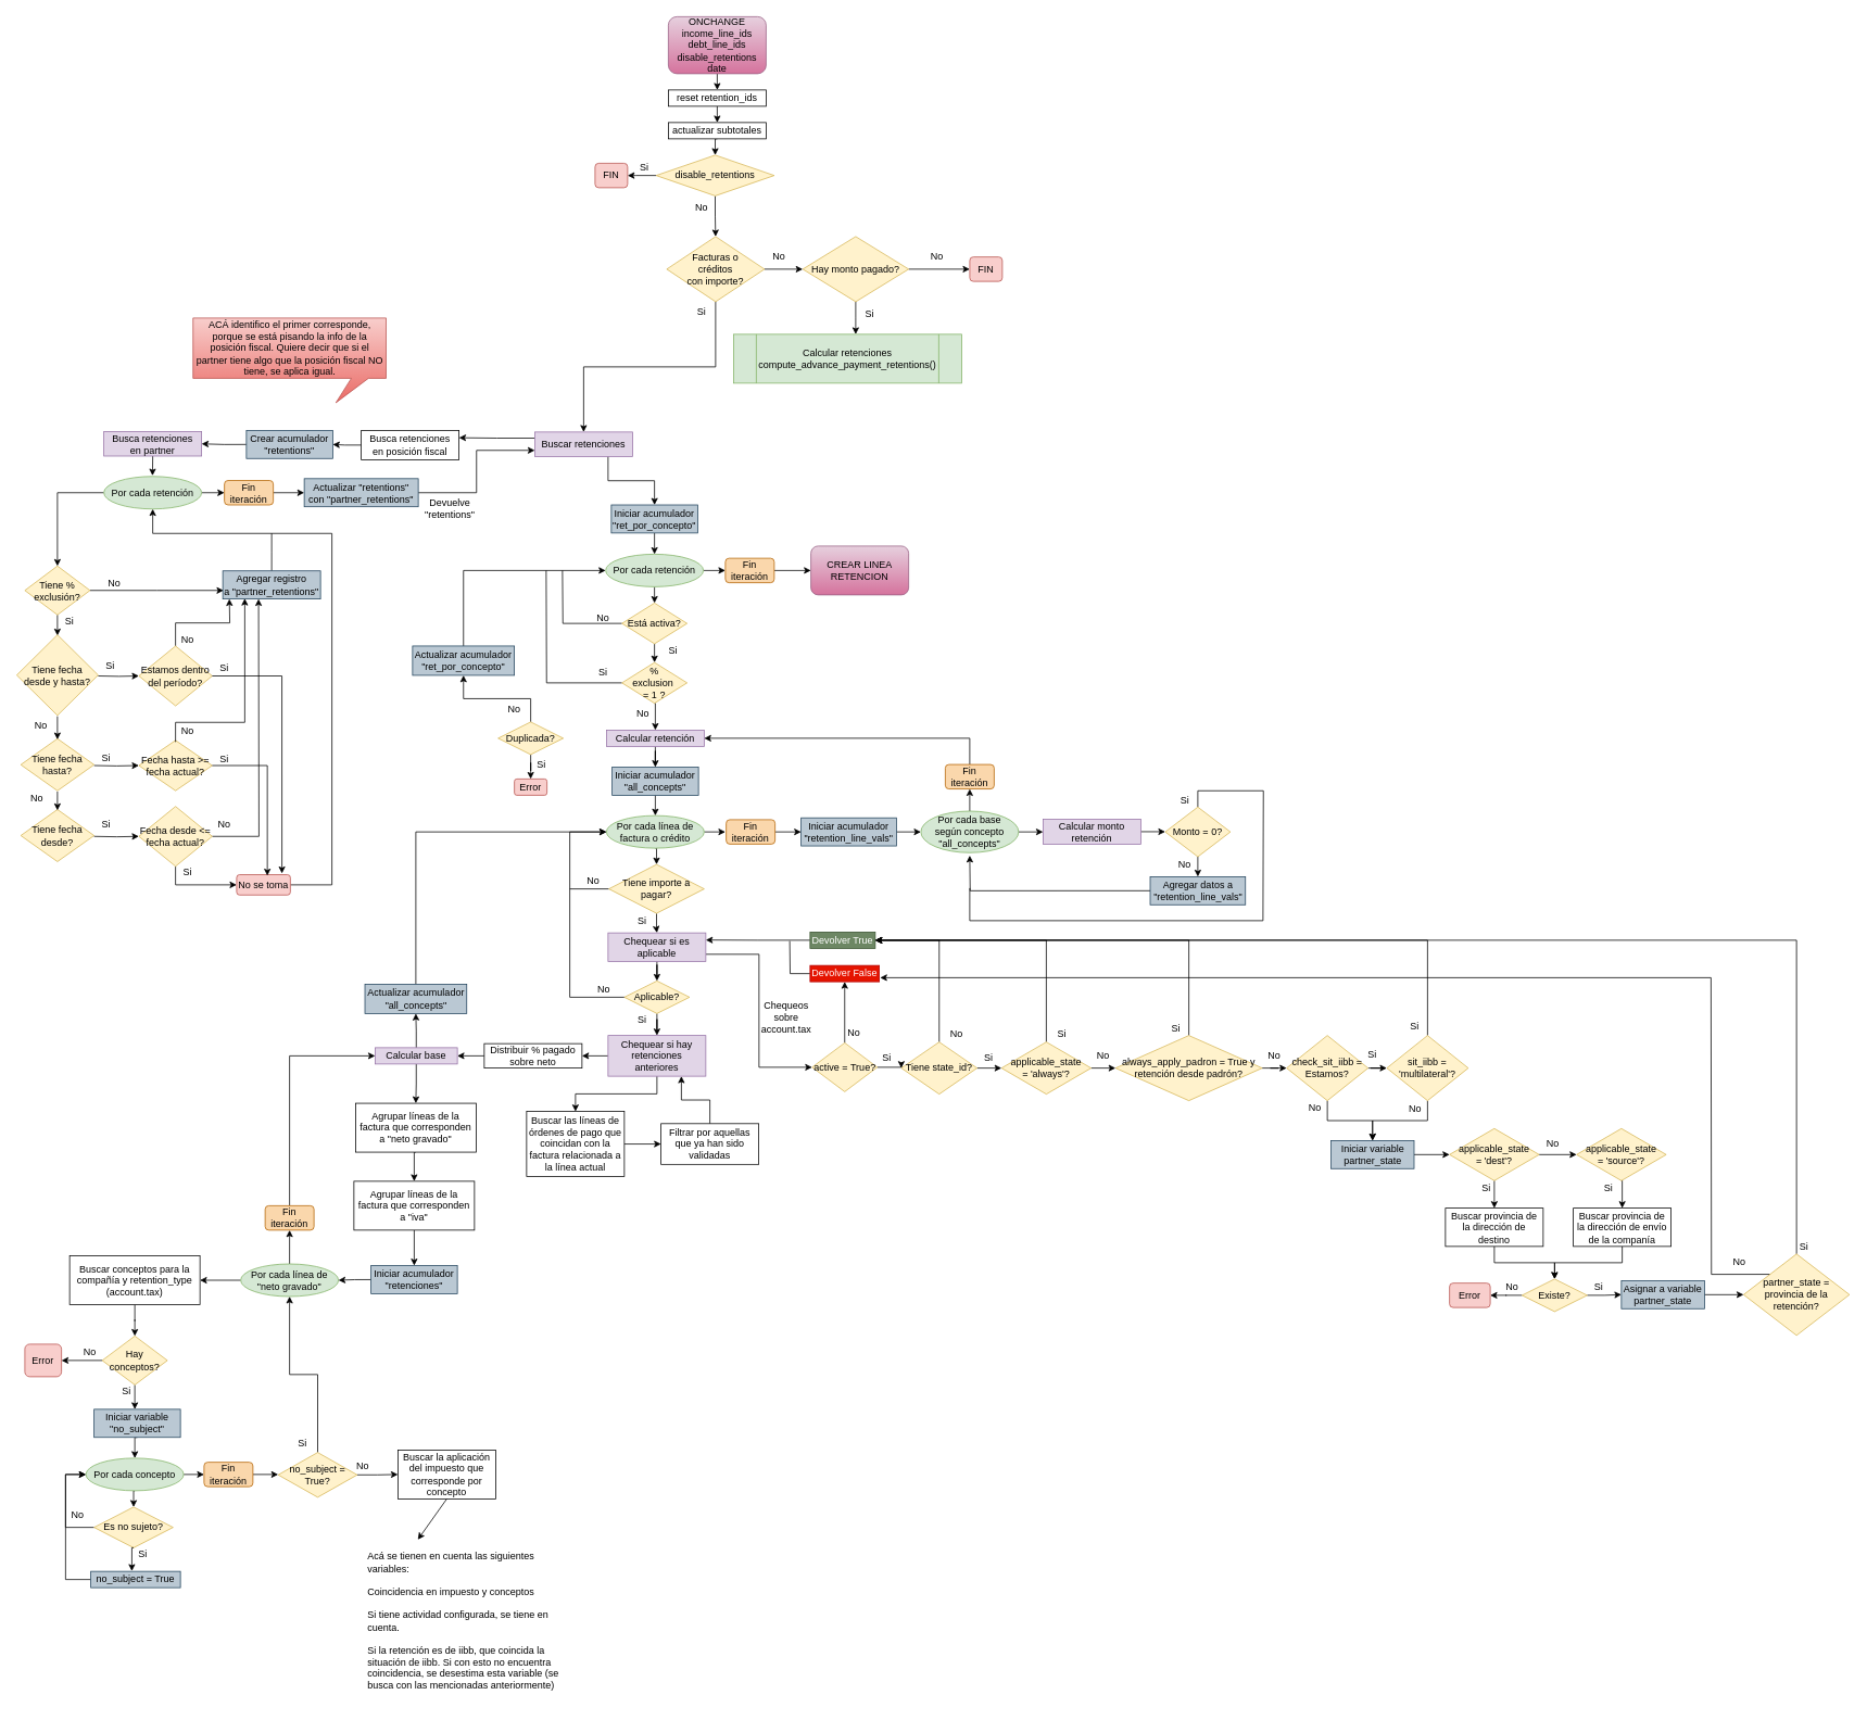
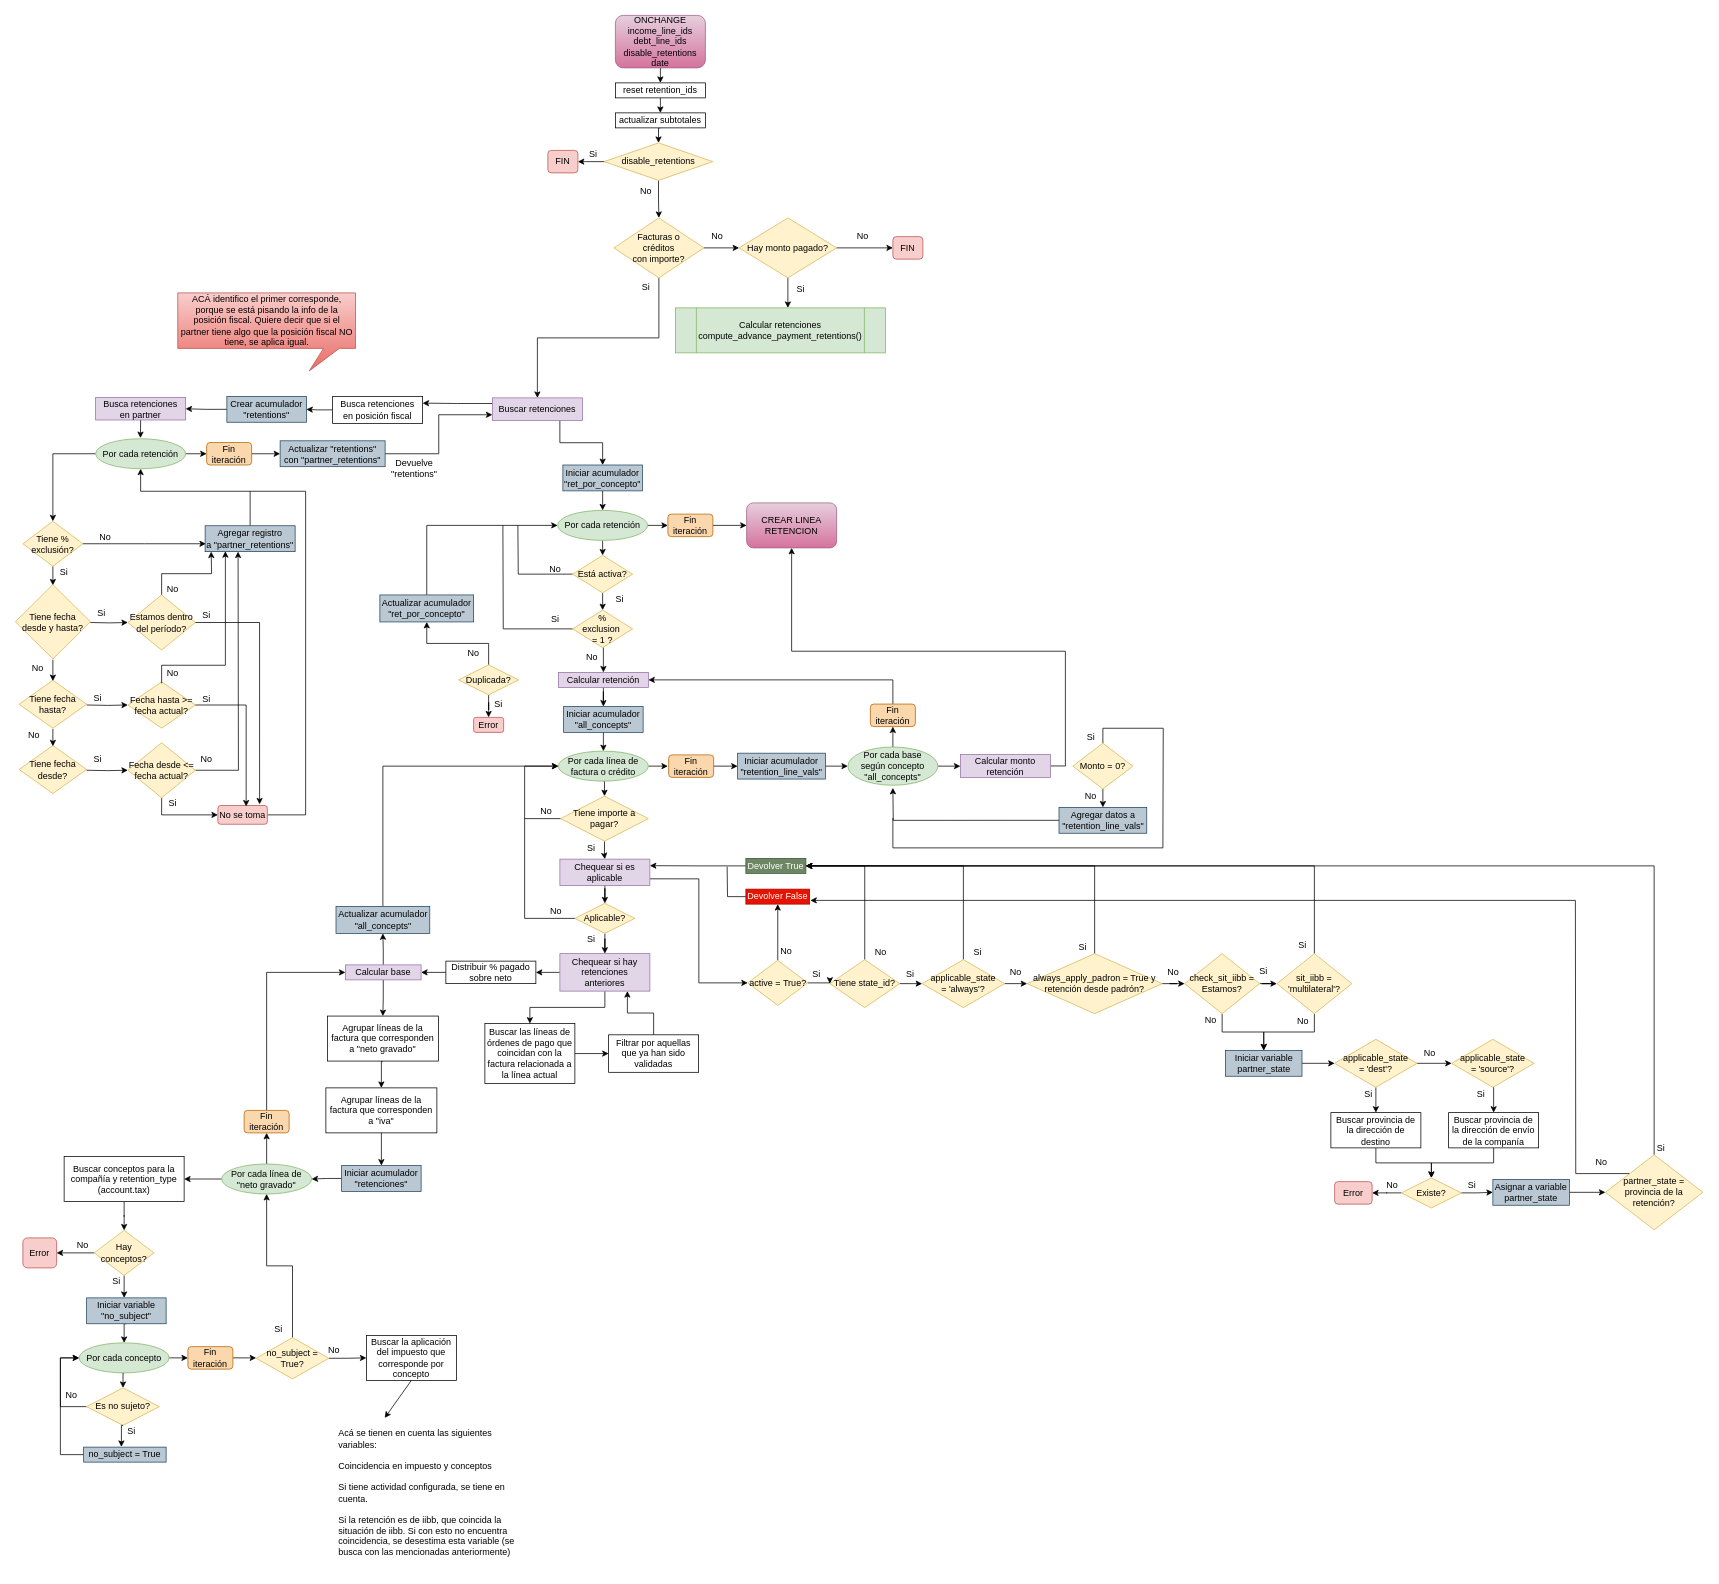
- <mxCell id="95" style="edgeStyle=orthogonalEdgeStyle;rounded=0;orthogonalLoop=1;jettySize=auto;html=1;exitX=1;exitY=0.5;exitDx=0;exitDy=0;entryX=0;entryY=0.5;entryDx=0;entryDy=0;" parent="1" source="96" target="146" edge="1"><mxGeometry relative="1" as="geometry" /></mxCell>
+ <mxCell id="95" style="edgeStyle=orthogonalEdgeStyle;rounded=0;orthogonalLoop=1;jettySize=auto;html=1;exitX=1;exitY=0.5;exitDx=0;exitDy=0;" parent="1" source="96" target="143" edge="1"><mxGeometry relative="1" as="geometry" /></mxCell>
- <mxCell id="171" value="Chequeos sobre account.tax" style="text;html=1;strokeColor=none;fillColor=none;align=center;verticalAlign=middle;whiteSpace=wrap;rounded=0;" parent="1" vertex="1"><mxGeometry x="927.5" y="1234" width="74" height="30" as="geometry" /></mxCell>
